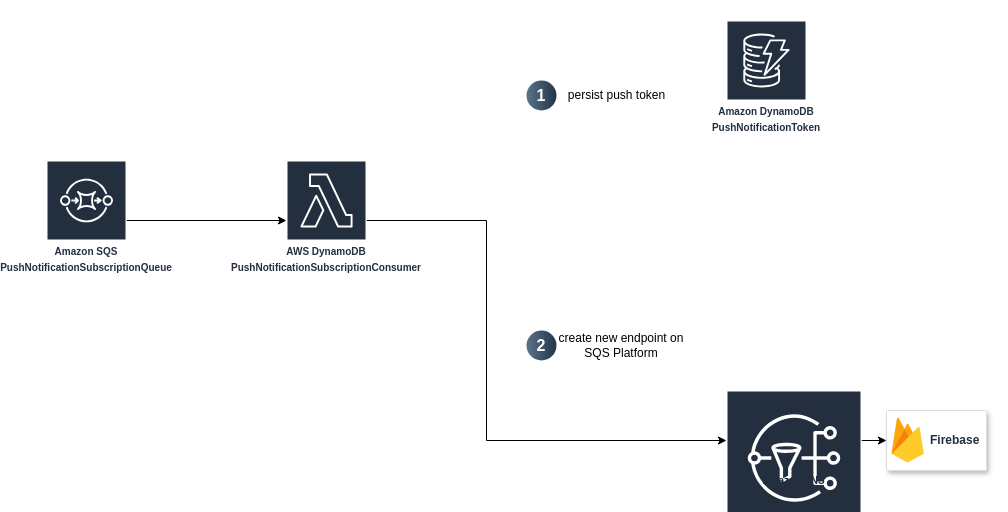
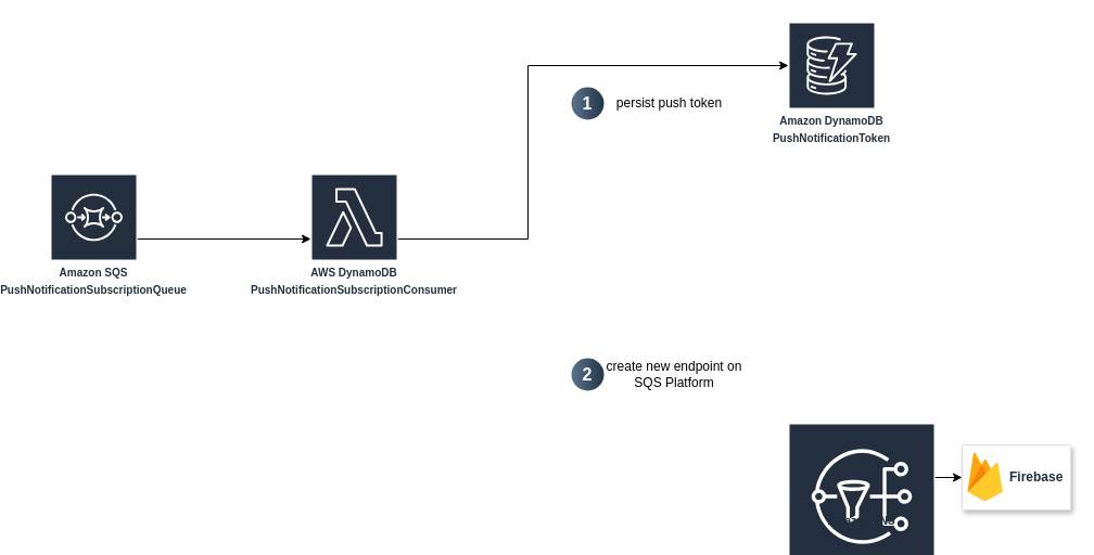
+ <mxCell id="4" style="edgeStyle=orthogonalEdgeStyle;rounded=0;orthogonalLoop=1;jettySize=auto;html=1;" edge="1" parent="1" source="6" target="7"><mxGeometry relative="1" as="geometry"><Array as="points"><mxPoint x="460" y="220" /><mxPoint x="460" y="60" /></Array></mxGeometry></mxCell>
- <mxCell id="5" style="edgeStyle=orthogonalEdgeStyle;rounded=0;orthogonalLoop=1;jettySize=auto;html=1;" edge="1" parent="1" source="6" target="12"><mxGeometry relative="1" as="geometry"><Array as="points"><mxPoint x="460" y="220" /><mxPoint x="460" y="440" /></Array></mxGeometry></mxCell>
